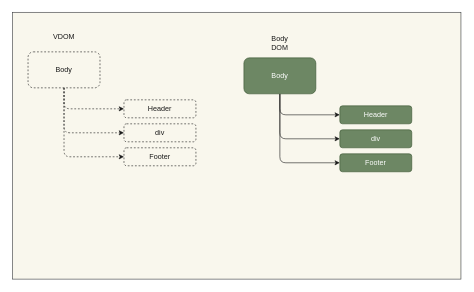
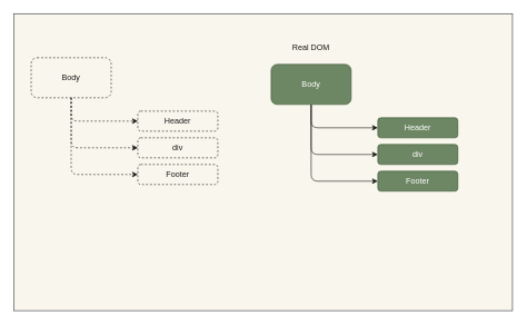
- <mxCell id="3" value="VDOM" style="text;html=1;strokeColor=none;fillColor=none;align=center;verticalAlign=middle;whiteSpace=wrap;rounded=1;fontColor=#1A1A1A;" vertex="1" parent="1"><mxGeometry x="76" y="46" width="60" height="30" as="geometry" /></mxCell>
- <mxCell id="11" value="Body DOM" style="text;html=1;strokeColor=none;fillColor=none;align=center;verticalAlign=middle;whiteSpace=wrap;rounded=1;fontColor=#1A1A1A;" vertex="1" parent="1"><mxGeometry x="436" y="56" width="60" height="30" as="geometry" /></mxCell>
+ <mxCell id="11" value="Real DOM" style="text;html=1;strokeColor=none;fillColor=none;align=center;verticalAlign=middle;whiteSpace=wrap;rounded=1;fontColor=#1A1A1A;" vertex="1" parent="1"><mxGeometry x="436" y="56" width="60" height="30" as="geometry" /></mxCell>
